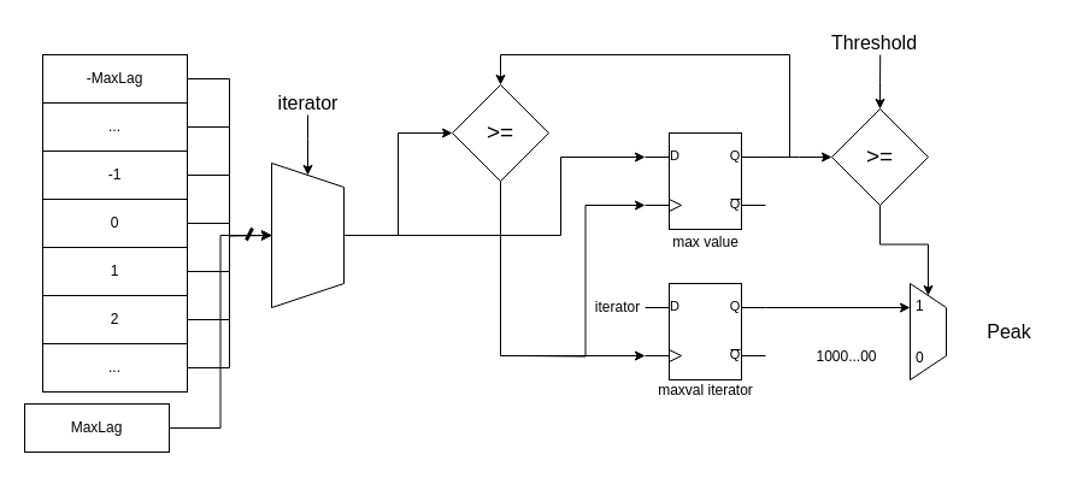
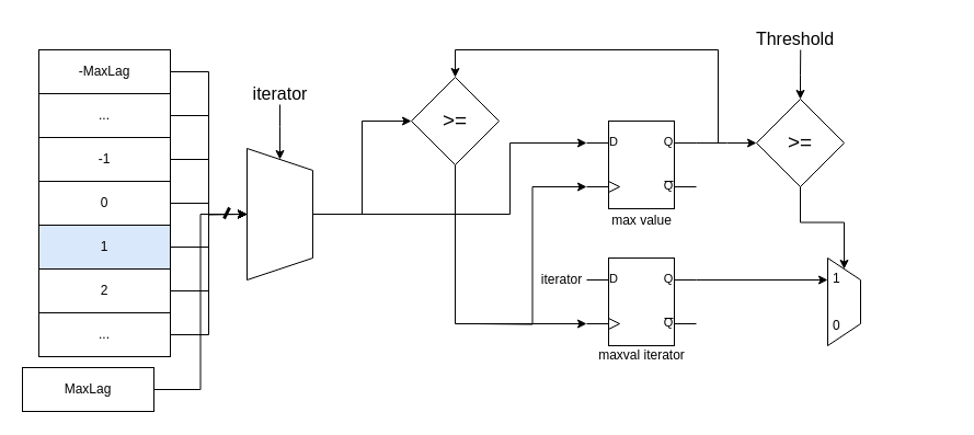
- <mxCell id="11" value="1" style="rounded=0;whiteSpace=wrap;html=1;" vertex="1" parent="1"><mxGeometry x="35" y="205" width="120" height="40" as="geometry" /></mxCell>
+ <mxCell id="11" value="1" style="rounded=0;whiteSpace=wrap;html=1;fillColor=#dae8fc;" vertex="1" parent="1"><mxGeometry x="35" y="205" width="120" height="40" as="geometry" /></mxCell>
- <mxCell id="29" value="Peak" style="text;html=1;align=center;verticalAlign=middle;resizable=0;points=[];autosize=1;strokeColor=none;fillColor=none;fontSize=16;" vertex="1" parent="1"><mxGeometry x="807" y="260" width="60" height="30" as="geometry" /></mxCell>
- <mxCell id="30" value="1000...00" style="text;html=1;align=center;verticalAlign=middle;resizable=0;points=[];autosize=1;strokeColor=none;fillColor=none;" vertex="1" parent="1"><mxGeometry x="667" y="281" width="70" height="30" as="geometry" /></mxCell>
